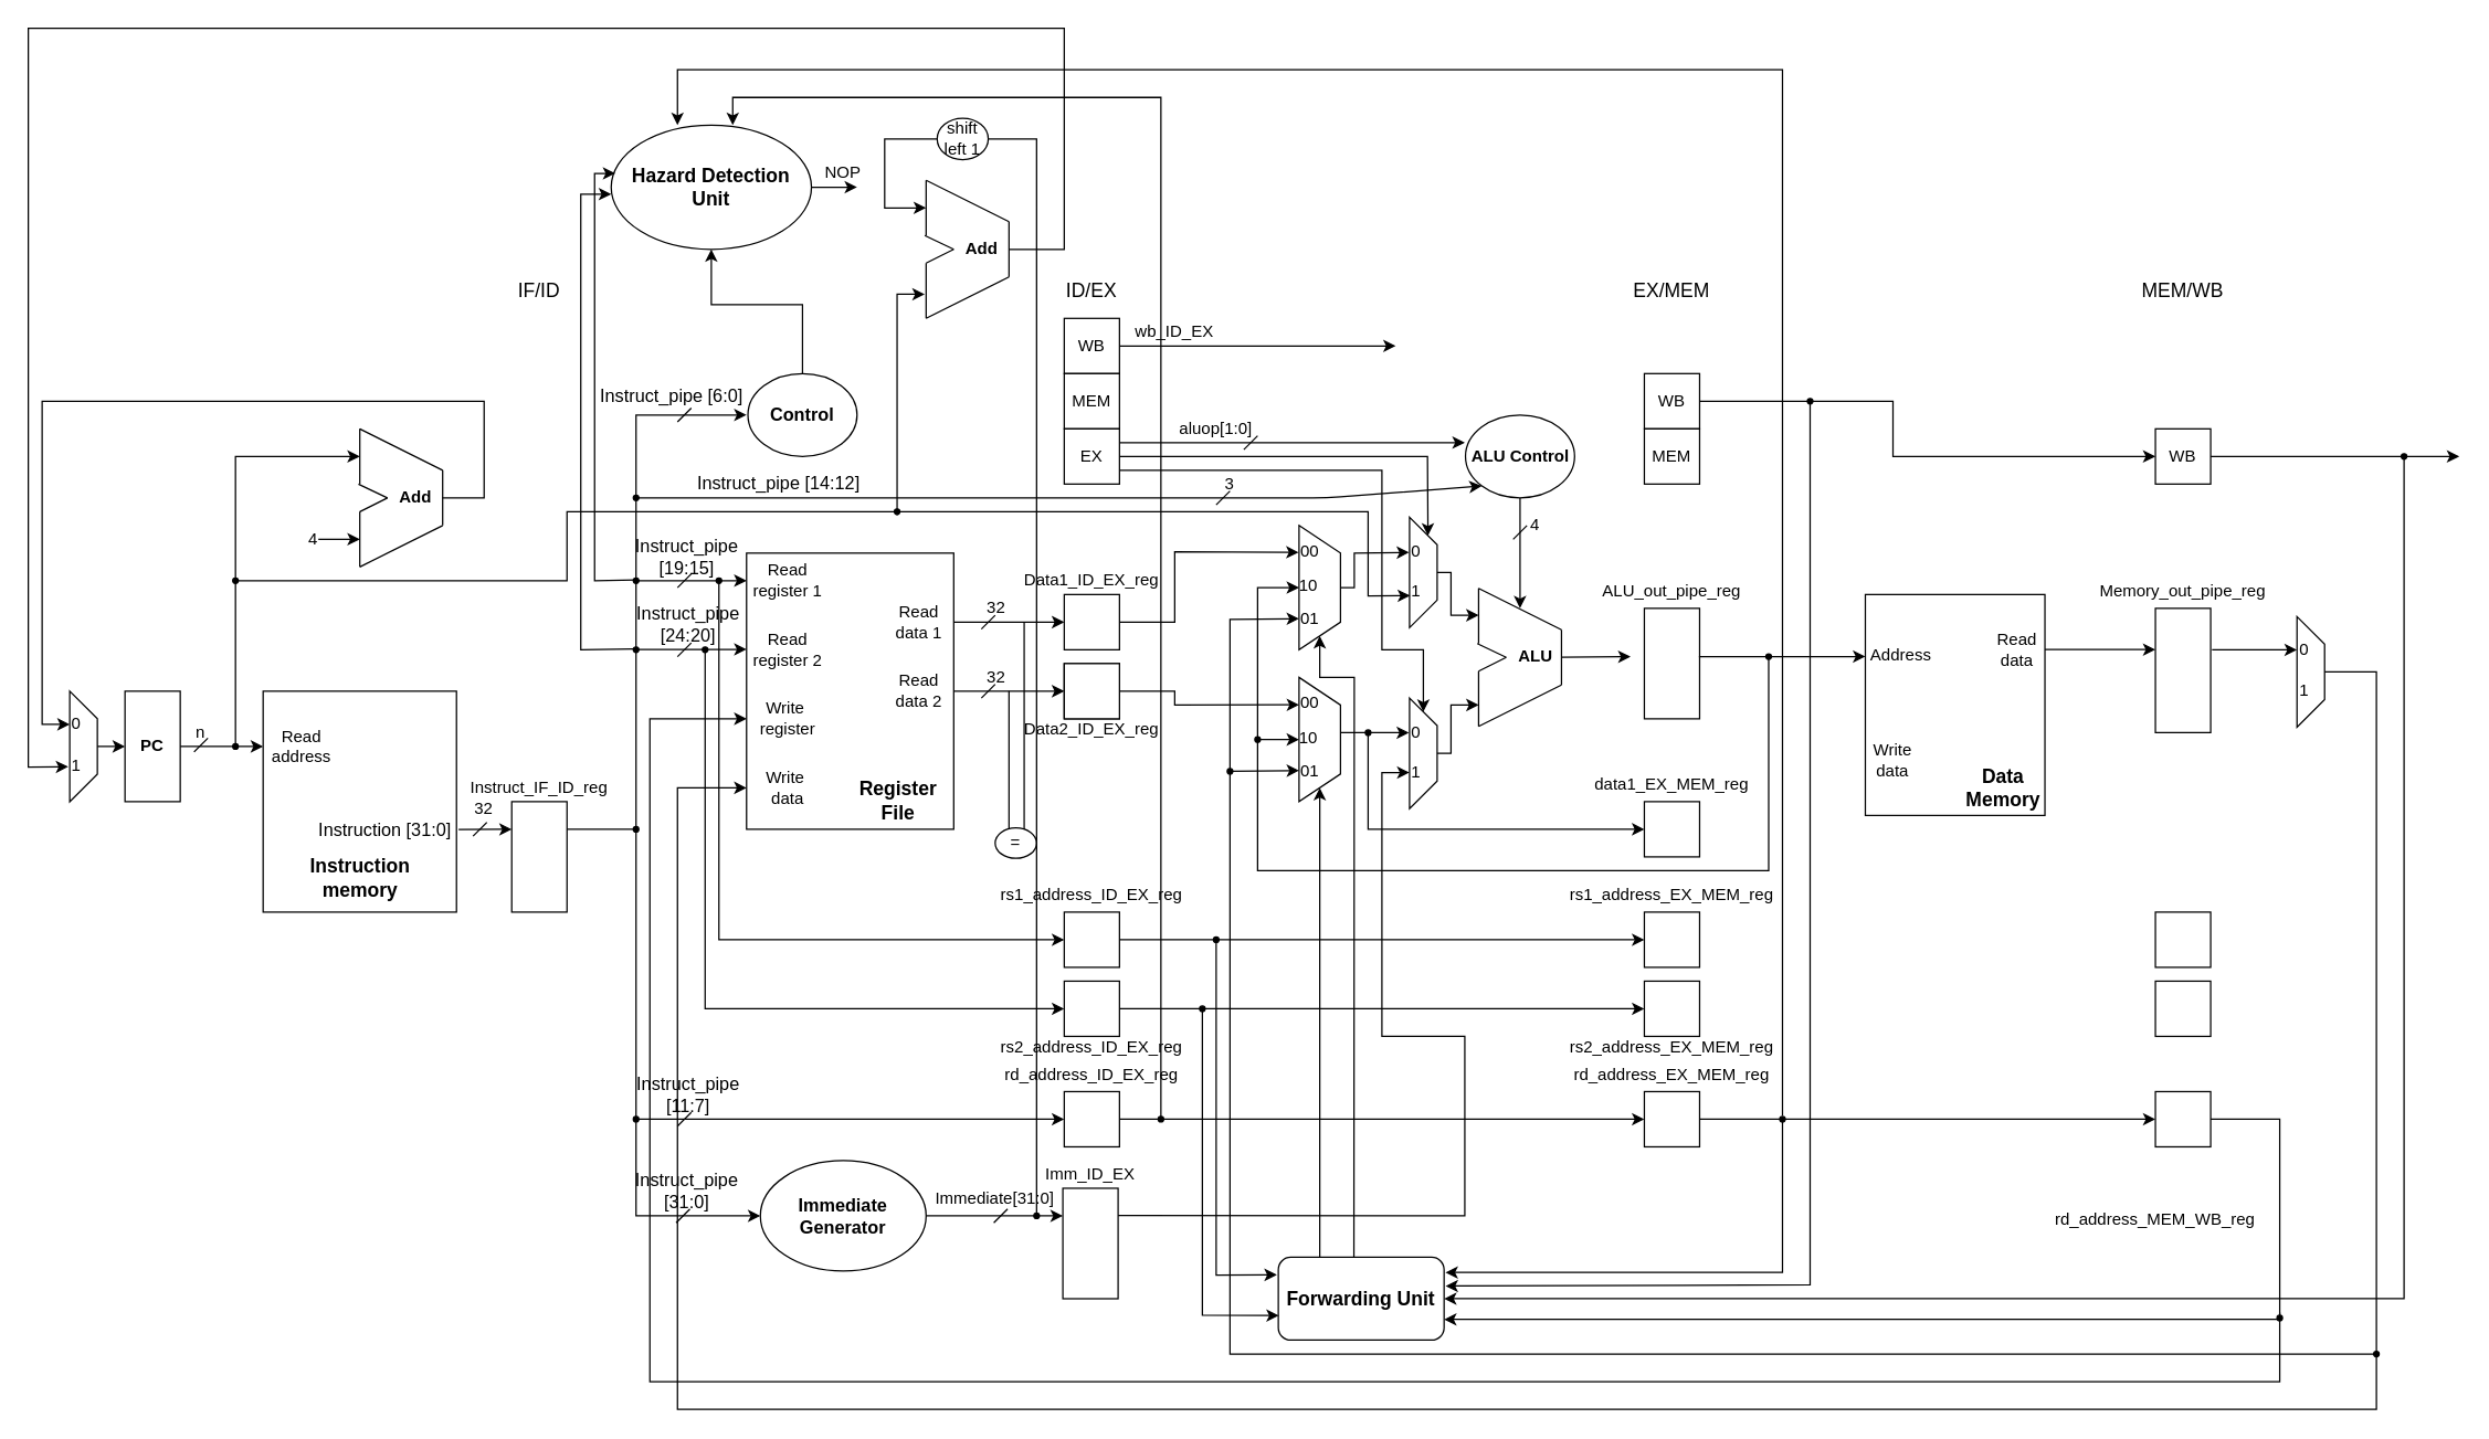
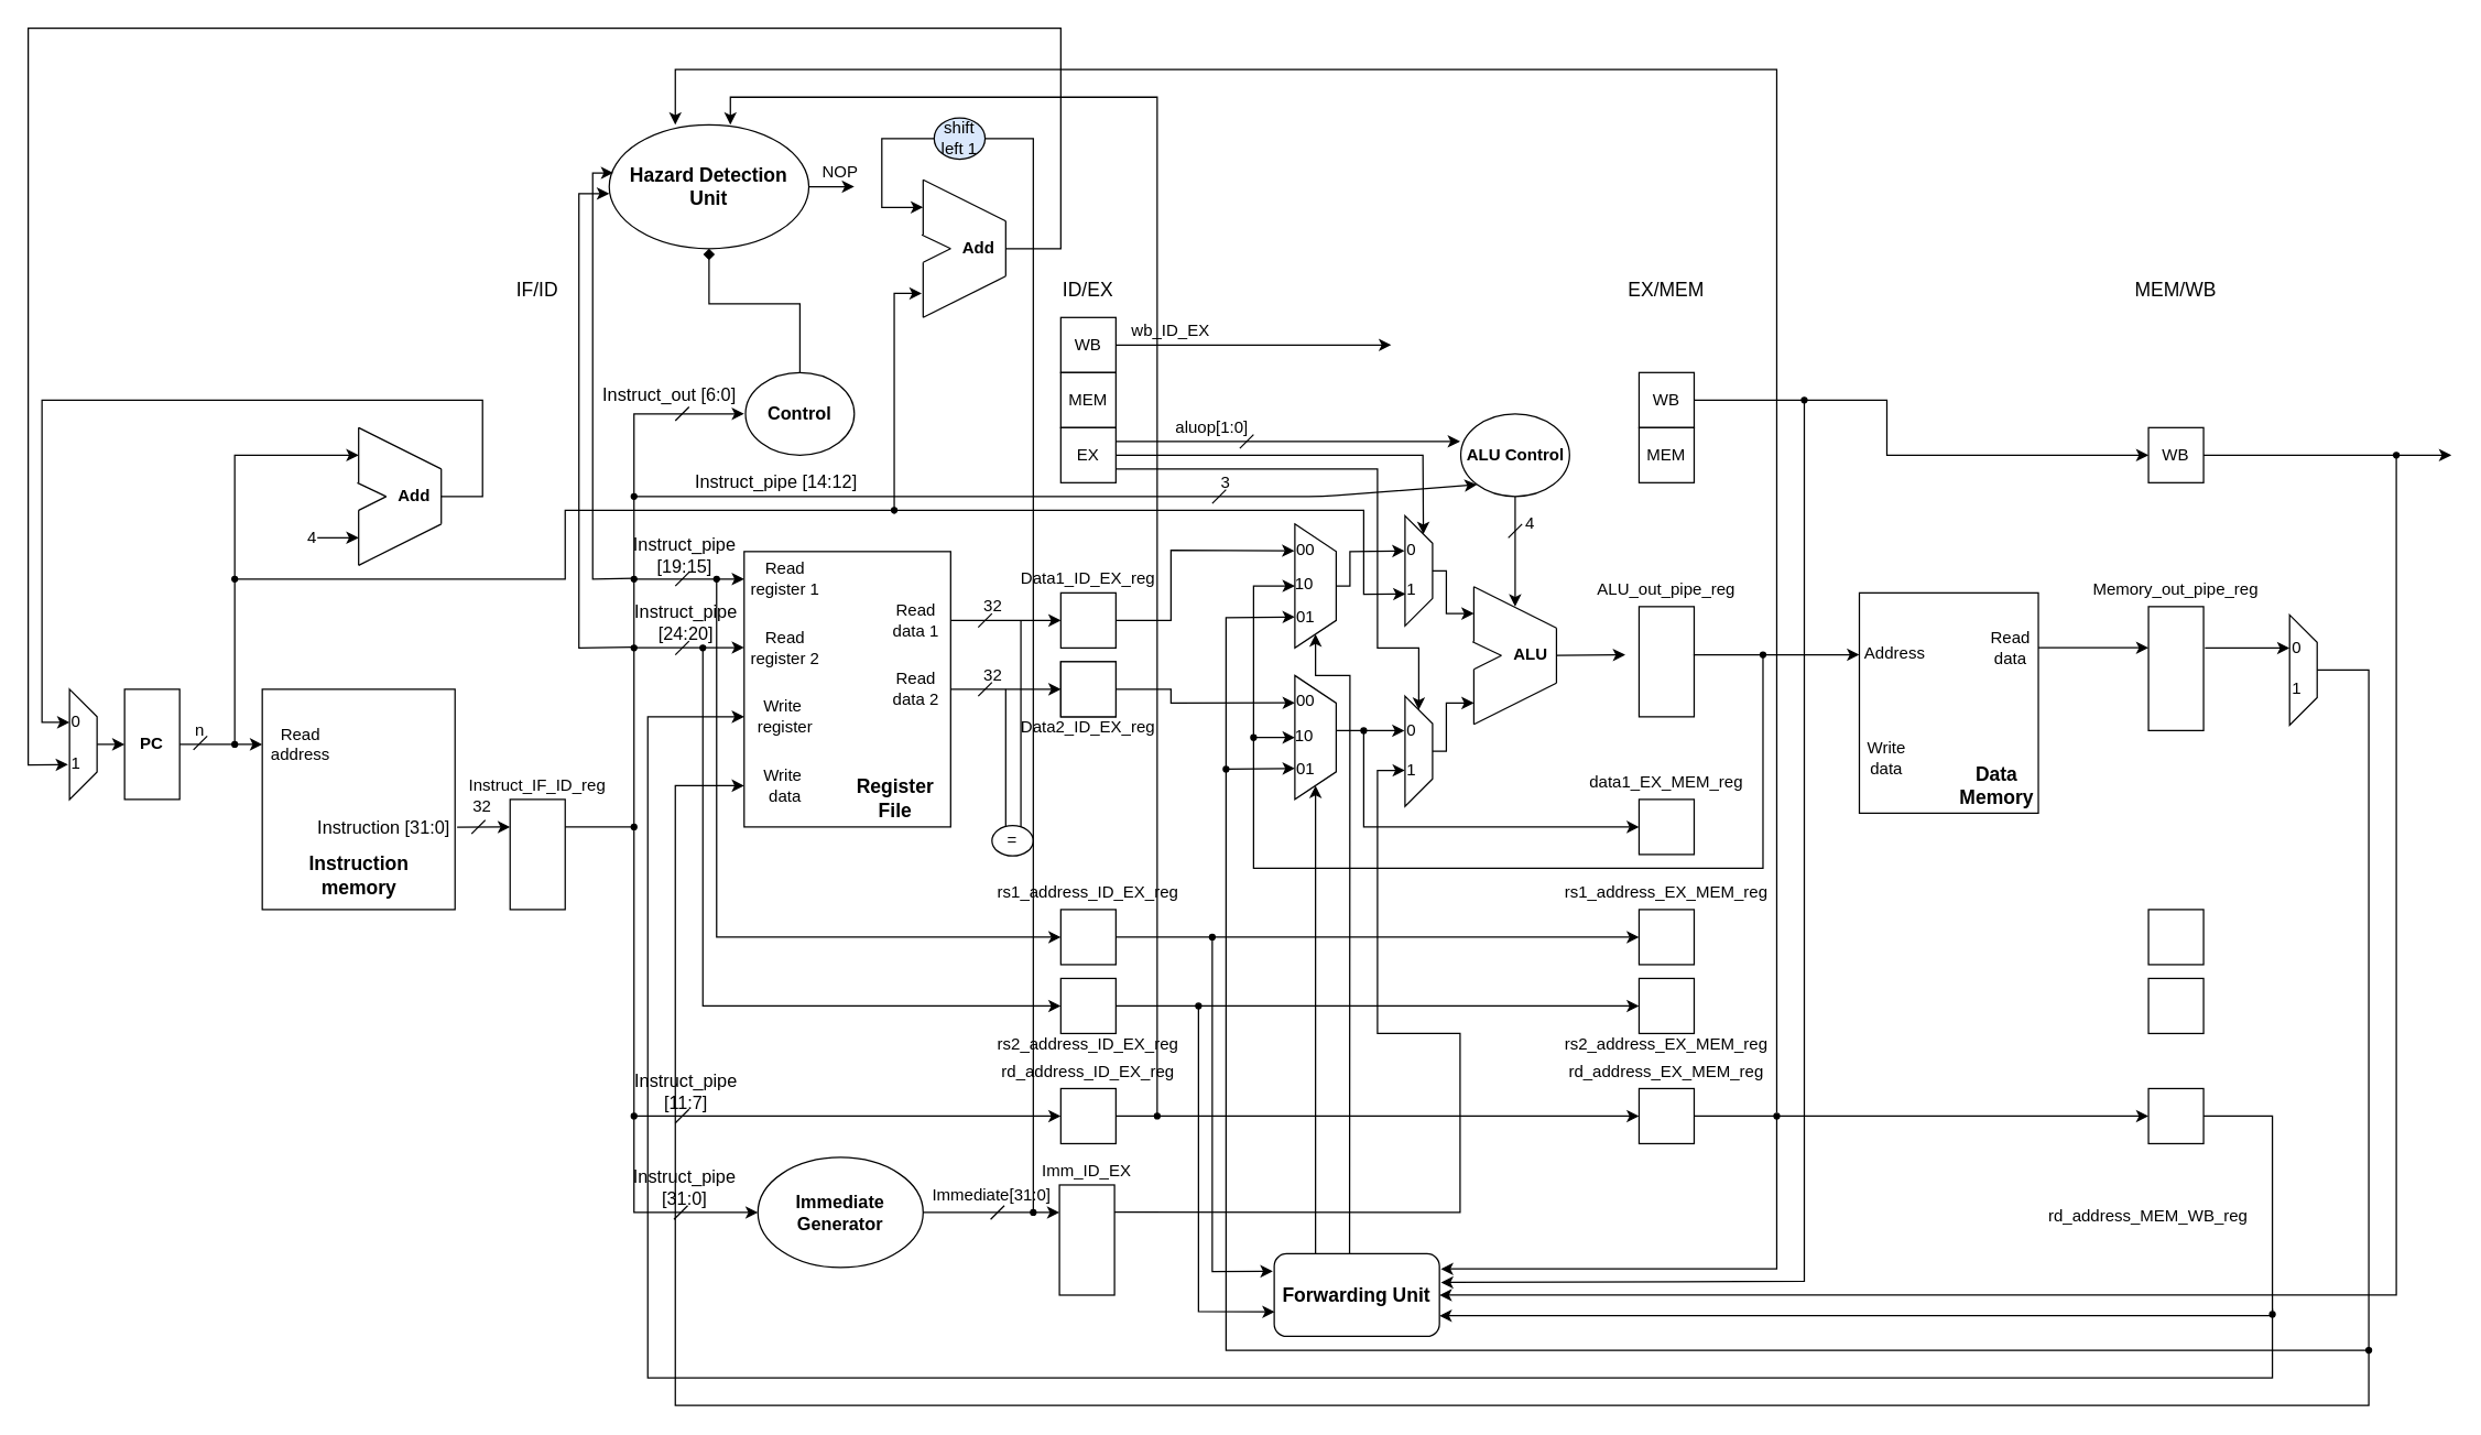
- <mxCell id="233" value="shift left 1" style="ellipse;whiteSpace=wrap;html=1;" parent="1" vertex="1"><mxGeometry x="678" y="85" width="37" height="30" as="geometry" /></mxCell>
+ <mxCell id="233" value="shift left 1" style="ellipse;whiteSpace=wrap;html=1;fillColor=#dae8fc;" parent="1" vertex="1"><mxGeometry x="678" y="85" width="37" height="30" as="geometry" /></mxCell>
- <mxCell id="46" style="edgeStyle=orthogonalEdgeStyle;rounded=0;orthogonalLoop=1;jettySize=auto;html=1;entryX=0.5;entryY=1;entryDx=0;entryDy=0;" parent="1" source="47" target="212" edge="1"><mxGeometry relative="1" as="geometry"><mxPoint x="570" y="200" as="targetPoint" /><Array as="points"><mxPoint x="581" y="220" /><mxPoint x="515" y="220" /></Array></mxGeometry></mxCell>
+ <mxCell id="46" style="edgeStyle=orthogonalEdgeStyle;rounded=0;orthogonalLoop=1;jettySize=auto;html=1;entryX=0.5;entryY=1;entryDx=0;entryDy=0;endArrow=diamond;" parent="1" source="47" target="212" edge="1"><mxGeometry relative="1" as="geometry"><mxPoint x="570" y="200" as="targetPoint" /><Array as="points"><mxPoint x="581" y="220" /><mxPoint x="515" y="220" /></Array></mxGeometry></mxCell>
- <mxCell id="59" value="&lt;font style=&quot;font-size: 13px&quot;&gt;Instruct_pipe [6:0]&lt;/font&gt;" style="text;html=1;strokeColor=none;fillColor=none;align=center;verticalAlign=middle;whiteSpace=wrap;rounded=0;" parent="1" vertex="1"><mxGeometry x="427" y="276" width="118" height="20" as="geometry" /></mxCell>
+ <mxCell id="59" value="&lt;font style=&quot;font-size: 13px&quot;&gt;Instruct_out [6:0]&lt;/font&gt;" style="text;html=1;strokeColor=none;fillColor=none;align=center;verticalAlign=middle;whiteSpace=wrap;rounded=0;" parent="1" vertex="1"><mxGeometry x="427" y="276" width="118" height="20" as="geometry" /></mxCell>
